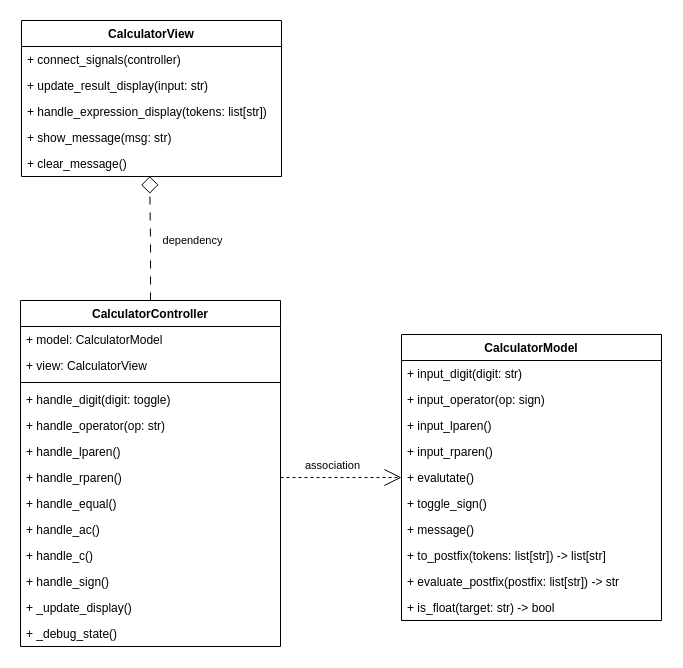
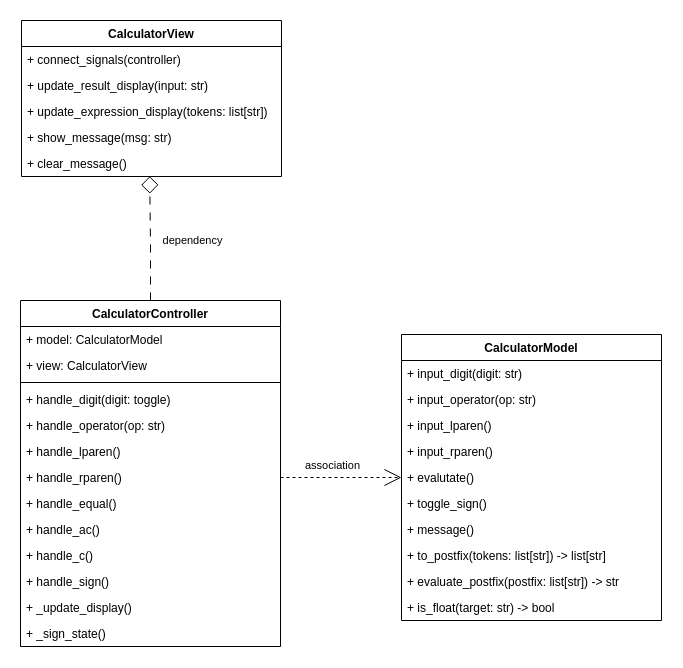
- <mxCell id="5" value="+ handle_expression_display(tokens: list[str])" style="text;strokeColor=none;fillColor=none;align=left;verticalAlign=top;spacingLeft=4;spacingRight=4;overflow=hidden;rotatable=0;points=[[0,0.5],[1,0.5]];portConstraint=eastwest;whiteSpace=wrap;html=1;" vertex="1" parent="2"><mxGeometry y="78" width="260" height="26" as="geometry" /></mxCell>
+ <mxCell id="5" value="+ update_expression_display(tokens: list[str])" style="text;strokeColor=none;fillColor=none;align=left;verticalAlign=top;spacingLeft=4;spacingRight=4;overflow=hidden;rotatable=0;points=[[0,0.5],[1,0.5]];portConstraint=eastwest;whiteSpace=wrap;html=1;" vertex="1" parent="2"><mxGeometry y="78" width="260" height="26" as="geometry" /></mxCell>
- <mxCell id="24" value="+ input_operator(op: sign)" style="text;strokeColor=none;fillColor=none;align=left;verticalAlign=top;spacingLeft=4;spacingRight=4;overflow=hidden;rotatable=0;points=[[0,0.5],[1,0.5]];portConstraint=eastwest;whiteSpace=wrap;html=1;" vertex="1" parent="22"><mxGeometry y="52" width="260" height="26" as="geometry" /></mxCell>
+ <mxCell id="24" value="+ input_operator(op: str)" style="text;strokeColor=none;fillColor=none;align=left;verticalAlign=top;spacingLeft=4;spacingRight=4;overflow=hidden;rotatable=0;points=[[0,0.5],[1,0.5]];portConstraint=eastwest;whiteSpace=wrap;html=1;" vertex="1" parent="22"><mxGeometry y="52" width="260" height="26" as="geometry" /></mxCell>
- <mxCell id="21" value="+ _debug_state()" style="text;strokeColor=none;fillColor=none;align=left;verticalAlign=top;spacingLeft=4;spacingRight=4;overflow=hidden;rotatable=0;points=[[0,0.5],[1,0.5]];portConstraint=eastwest;whiteSpace=wrap;html=1;" vertex="1" parent="8"><mxGeometry y="320" width="260" height="26" as="geometry" /></mxCell>
+ <mxCell id="21" value="+ _sign_state()" style="text;strokeColor=none;fillColor=none;align=left;verticalAlign=top;spacingLeft=4;spacingRight=4;overflow=hidden;rotatable=0;points=[[0,0.5],[1,0.5]];portConstraint=eastwest;whiteSpace=wrap;html=1;" vertex="1" parent="8"><mxGeometry y="320" width="260" height="26" as="geometry" /></mxCell>
